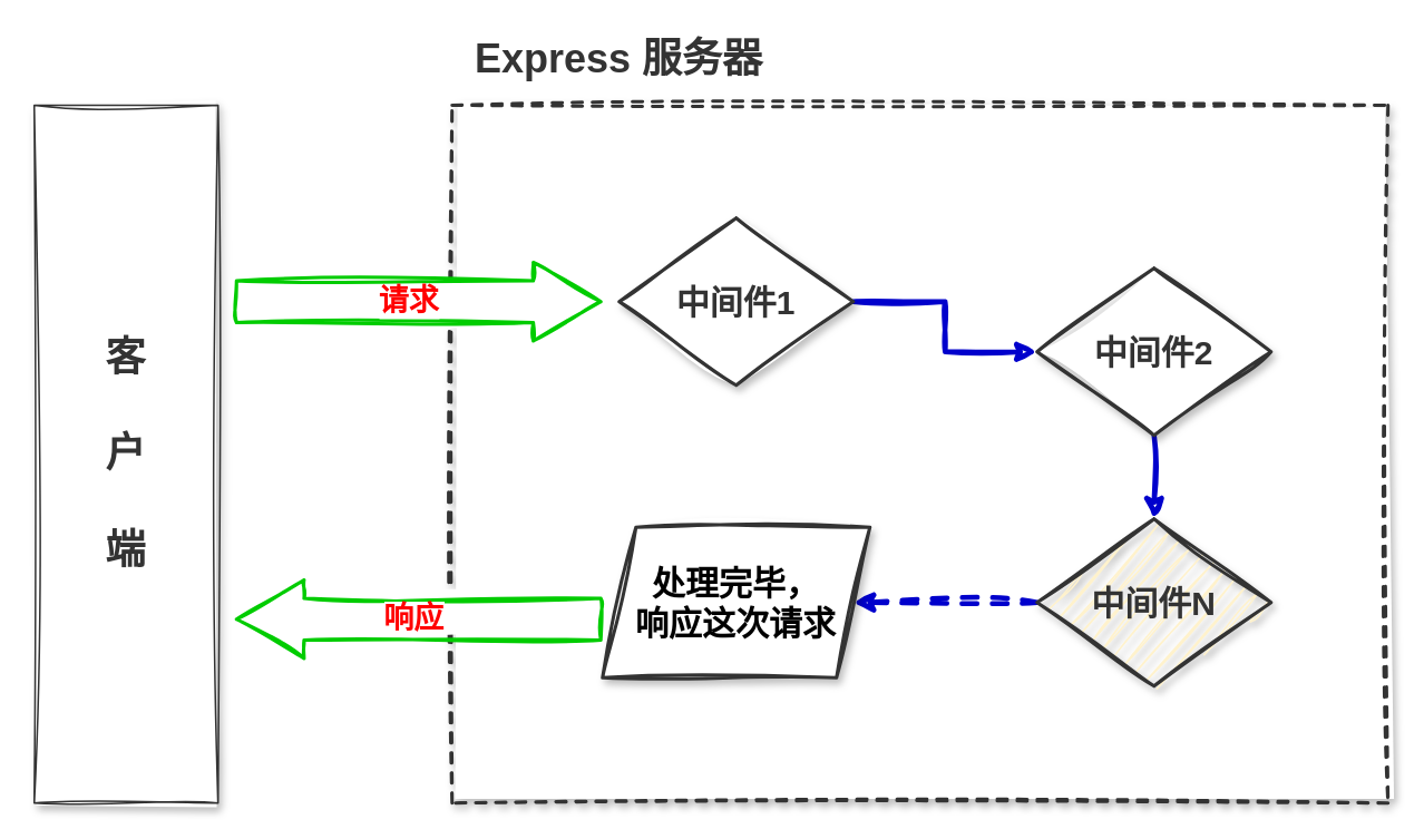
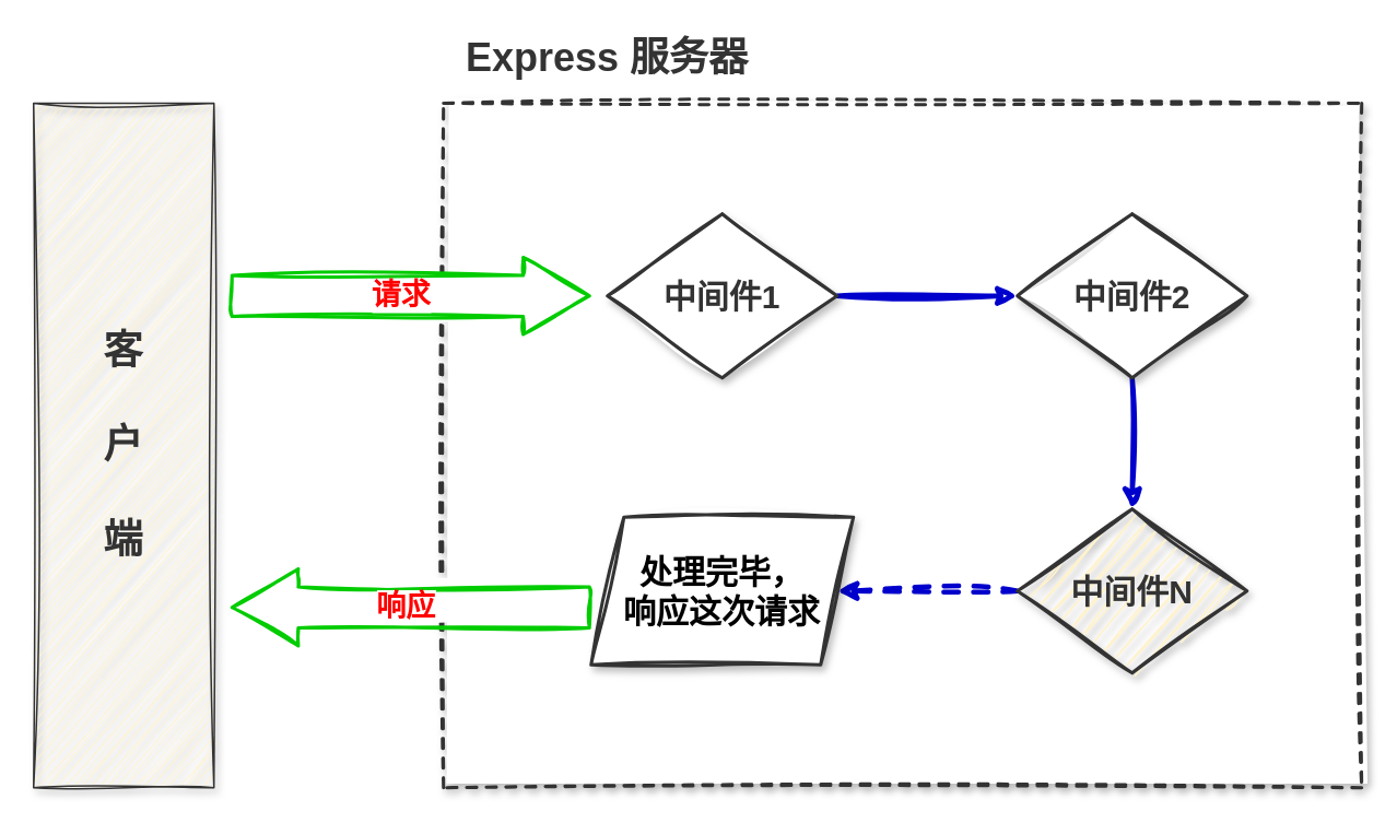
- <mxCell id="7" value="&lt;b&gt;&lt;font color=&quot;#333333&quot; style=&quot;font-size: 20px;&quot;&gt;中间件2&lt;/font&gt;&lt;/b&gt;" style="rhombus;whiteSpace=wrap;html=1;strokeWidth=2;sketch=1;curveFitting=1;jiggle=2;shadow=1;strokeColor=#333333;" parent="1" vertex="1"><mxGeometry x="620" y="160" width="140" height="100" as="geometry" /></mxCell>
+ <mxCell id="7" value="&lt;b&gt;&lt;font color=&quot;#333333&quot; style=&quot;font-size: 20px;&quot;&gt;中间件2&lt;/font&gt;&lt;/b&gt;" style="rhombus;whiteSpace=wrap;html=1;strokeWidth=2;sketch=1;curveFitting=1;jiggle=2;shadow=1;strokeColor=#333333;" parent="1" vertex="1"><mxGeometry x="620" y="130" width="140" height="100" as="geometry" /></mxCell>
- <mxCell id="3" value="&lt;div style=&quot;text-align: justify; font-size: 24px;&quot;&gt;&lt;b style=&quot;background-color: initial;&quot;&gt;&lt;font color=&quot;#333333&quot; style=&quot;font-size: 24px;&quot;&gt;客&lt;/font&gt;&lt;/b&gt;&lt;/div&gt;&lt;div style=&quot;text-align: justify; font-size: 24px;&quot;&gt;&lt;b style=&quot;background-color: initial;&quot;&gt;&lt;font color=&quot;#333333&quot; style=&quot;font-size: 24px;&quot;&gt;&lt;br&gt;&lt;/font&gt;&lt;/b&gt;&lt;/div&gt;&lt;b style=&quot;font-size: 24px;&quot;&gt;&lt;font color=&quot;#333333&quot; style=&quot;font-size: 24px;&quot;&gt;&lt;div style=&quot;text-align: justify;&quot;&gt;&lt;b style=&quot;background-color: initial;&quot;&gt;户&lt;/b&gt;&lt;/div&gt;&lt;div style=&quot;text-align: justify;&quot;&gt;&lt;b style=&quot;background-color: initial;&quot;&gt;&lt;br&gt;&lt;/b&gt;&lt;/div&gt;&lt;div style=&quot;text-align: justify;&quot;&gt;&lt;b style=&quot;background-color: initial;&quot;&gt;端&lt;/b&gt;&lt;/div&gt;&lt;/font&gt;&lt;/b&gt;" style="rounded=0;whiteSpace=wrap;html=1;sketch=1;curveFitting=1;jiggle=2;shadow=1;strokeColor=#333333;" parent="1" vertex="1"><mxGeometry x="20" y="62.5" width="110" height="417.5" as="geometry" /></mxCell>
+ <mxCell id="3" value="&lt;div style=&quot;text-align: justify; font-size: 24px;&quot;&gt;&lt;b style=&quot;background-color: initial;&quot;&gt;&lt;font color=&quot;#333333&quot; style=&quot;font-size: 24px;&quot;&gt;客&lt;/font&gt;&lt;/b&gt;&lt;/div&gt;&lt;div style=&quot;text-align: justify; font-size: 24px;&quot;&gt;&lt;b style=&quot;background-color: initial;&quot;&gt;&lt;font color=&quot;#333333&quot; style=&quot;font-size: 24px;&quot;&gt;&lt;br&gt;&lt;/font&gt;&lt;/b&gt;&lt;/div&gt;&lt;b style=&quot;font-size: 24px;&quot;&gt;&lt;font color=&quot;#333333&quot; style=&quot;font-size: 24px;&quot;&gt;&lt;div style=&quot;text-align: justify;&quot;&gt;&lt;b style=&quot;background-color: initial;&quot;&gt;户&lt;/b&gt;&lt;/div&gt;&lt;div style=&quot;text-align: justify;&quot;&gt;&lt;b style=&quot;background-color: initial;&quot;&gt;&lt;br&gt;&lt;/b&gt;&lt;/div&gt;&lt;div style=&quot;text-align: justify;&quot;&gt;&lt;b style=&quot;background-color: initial;&quot;&gt;端&lt;/b&gt;&lt;/div&gt;&lt;/font&gt;&lt;/b&gt;" style="rounded=0;whiteSpace=wrap;html=1;sketch=1;curveFitting=1;jiggle=2;shadow=1;strokeColor=#333333;fillColor=#fff2cc;" parent="1" vertex="1"><mxGeometry x="20" y="62.5" width="110" height="417.5" as="geometry" /></mxCell>
